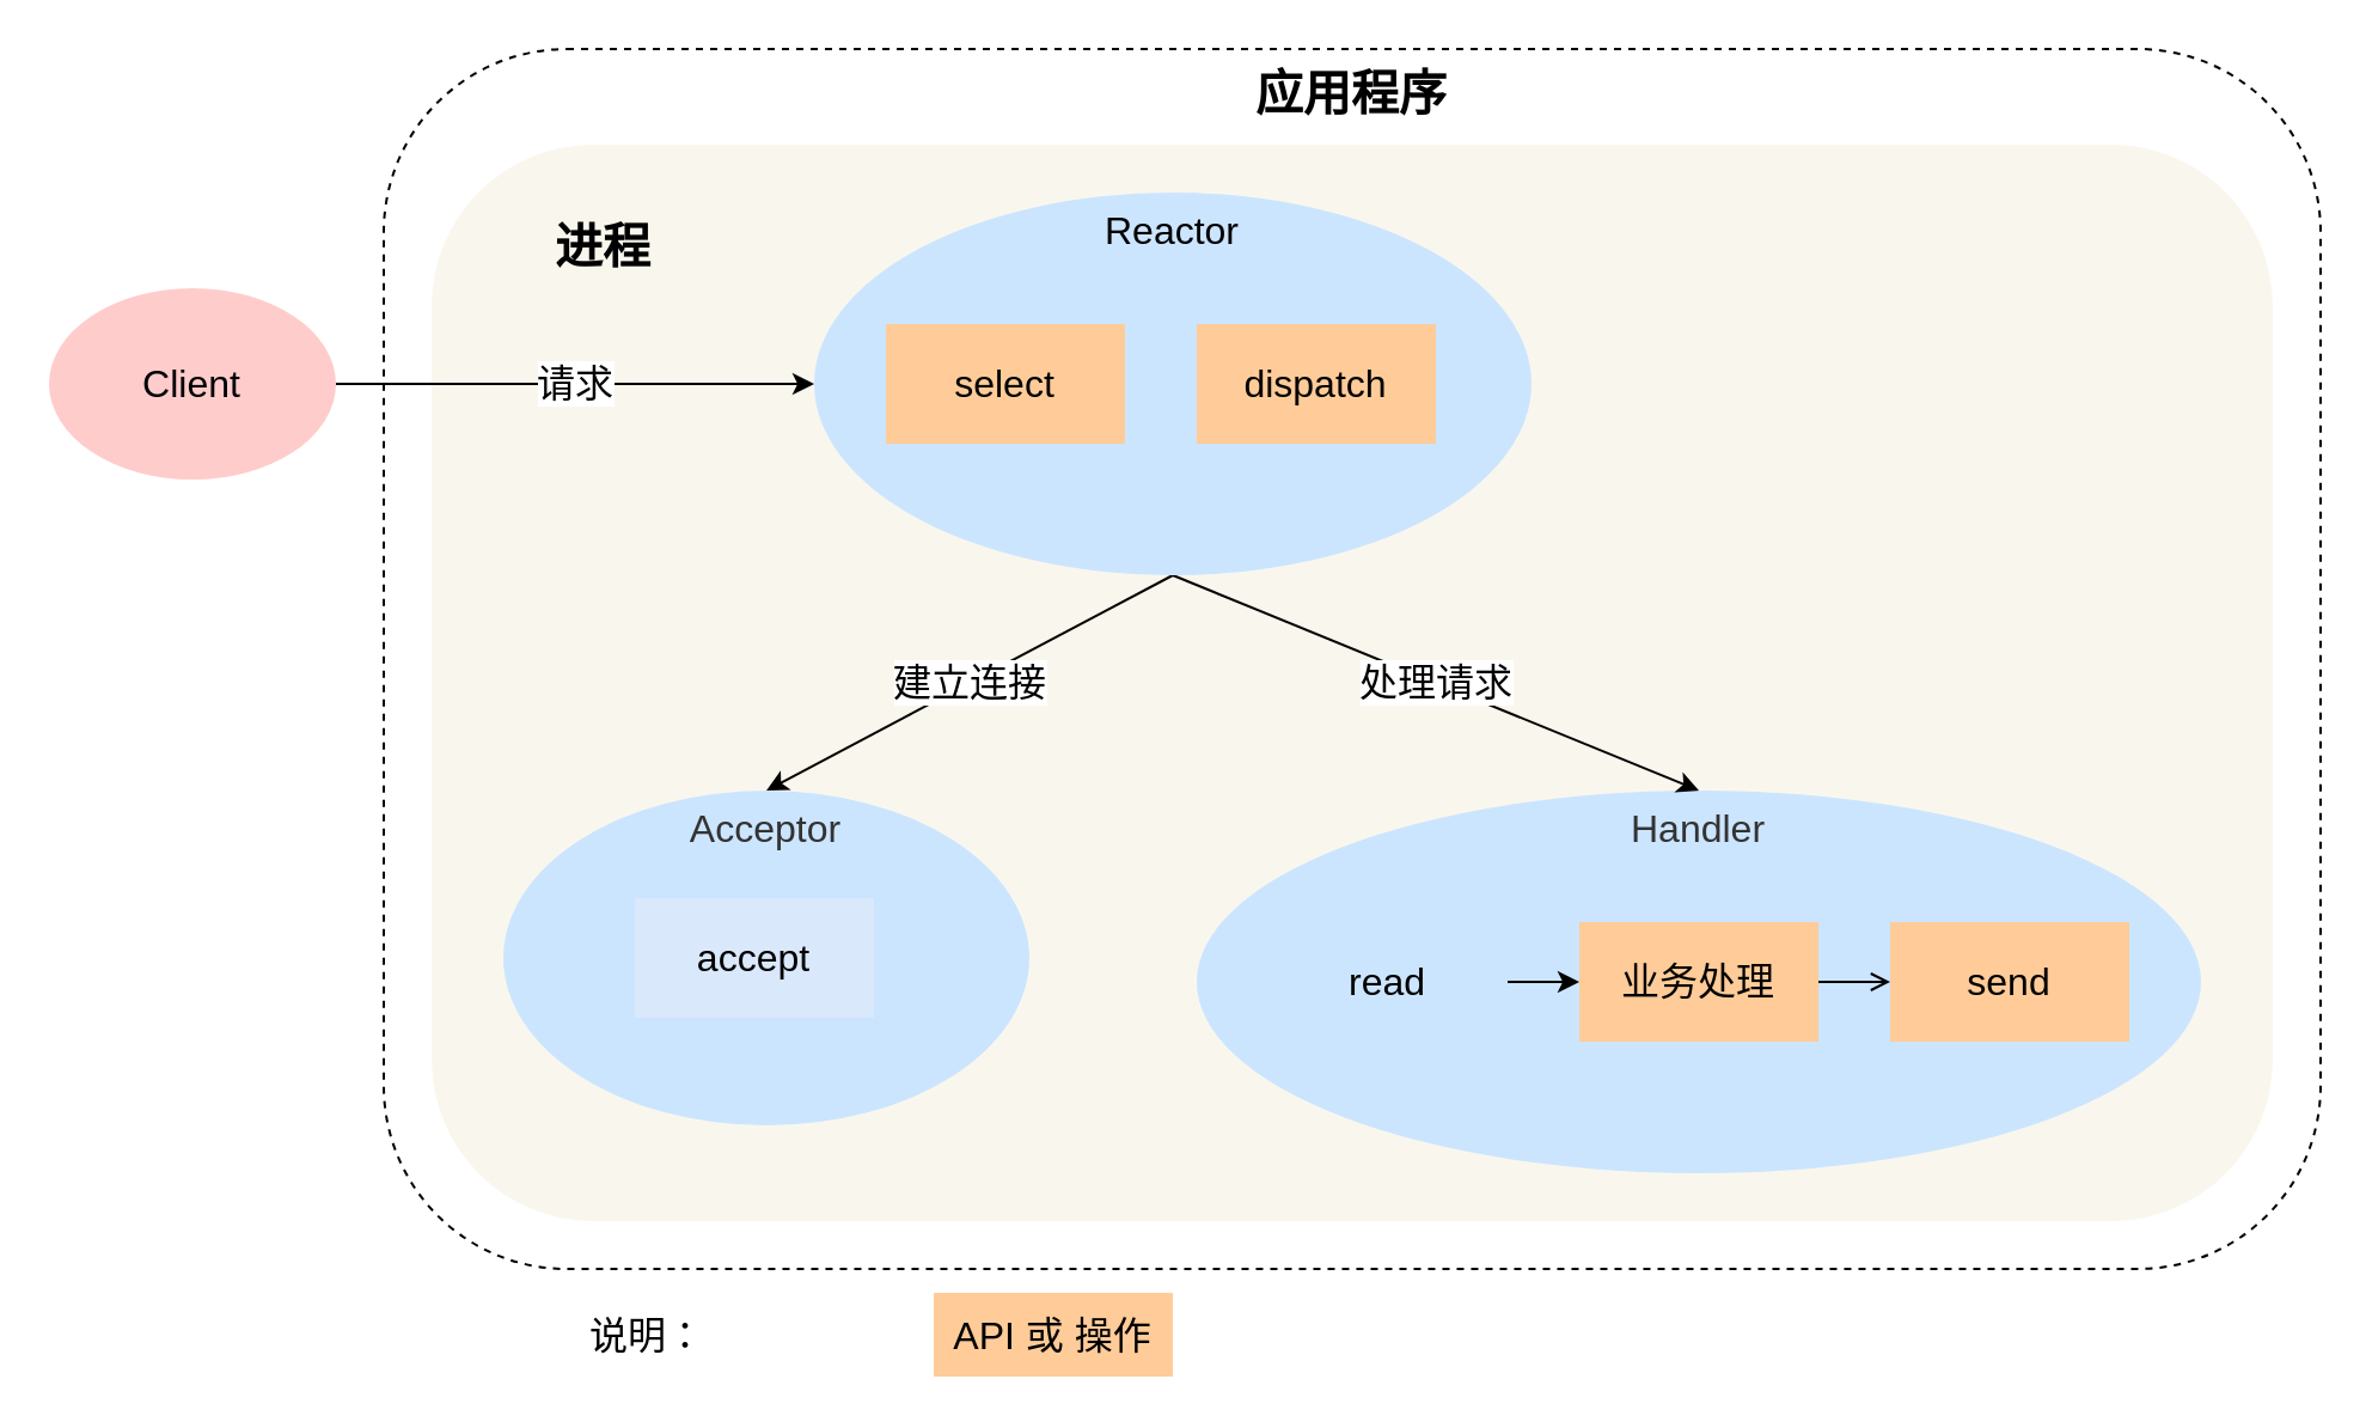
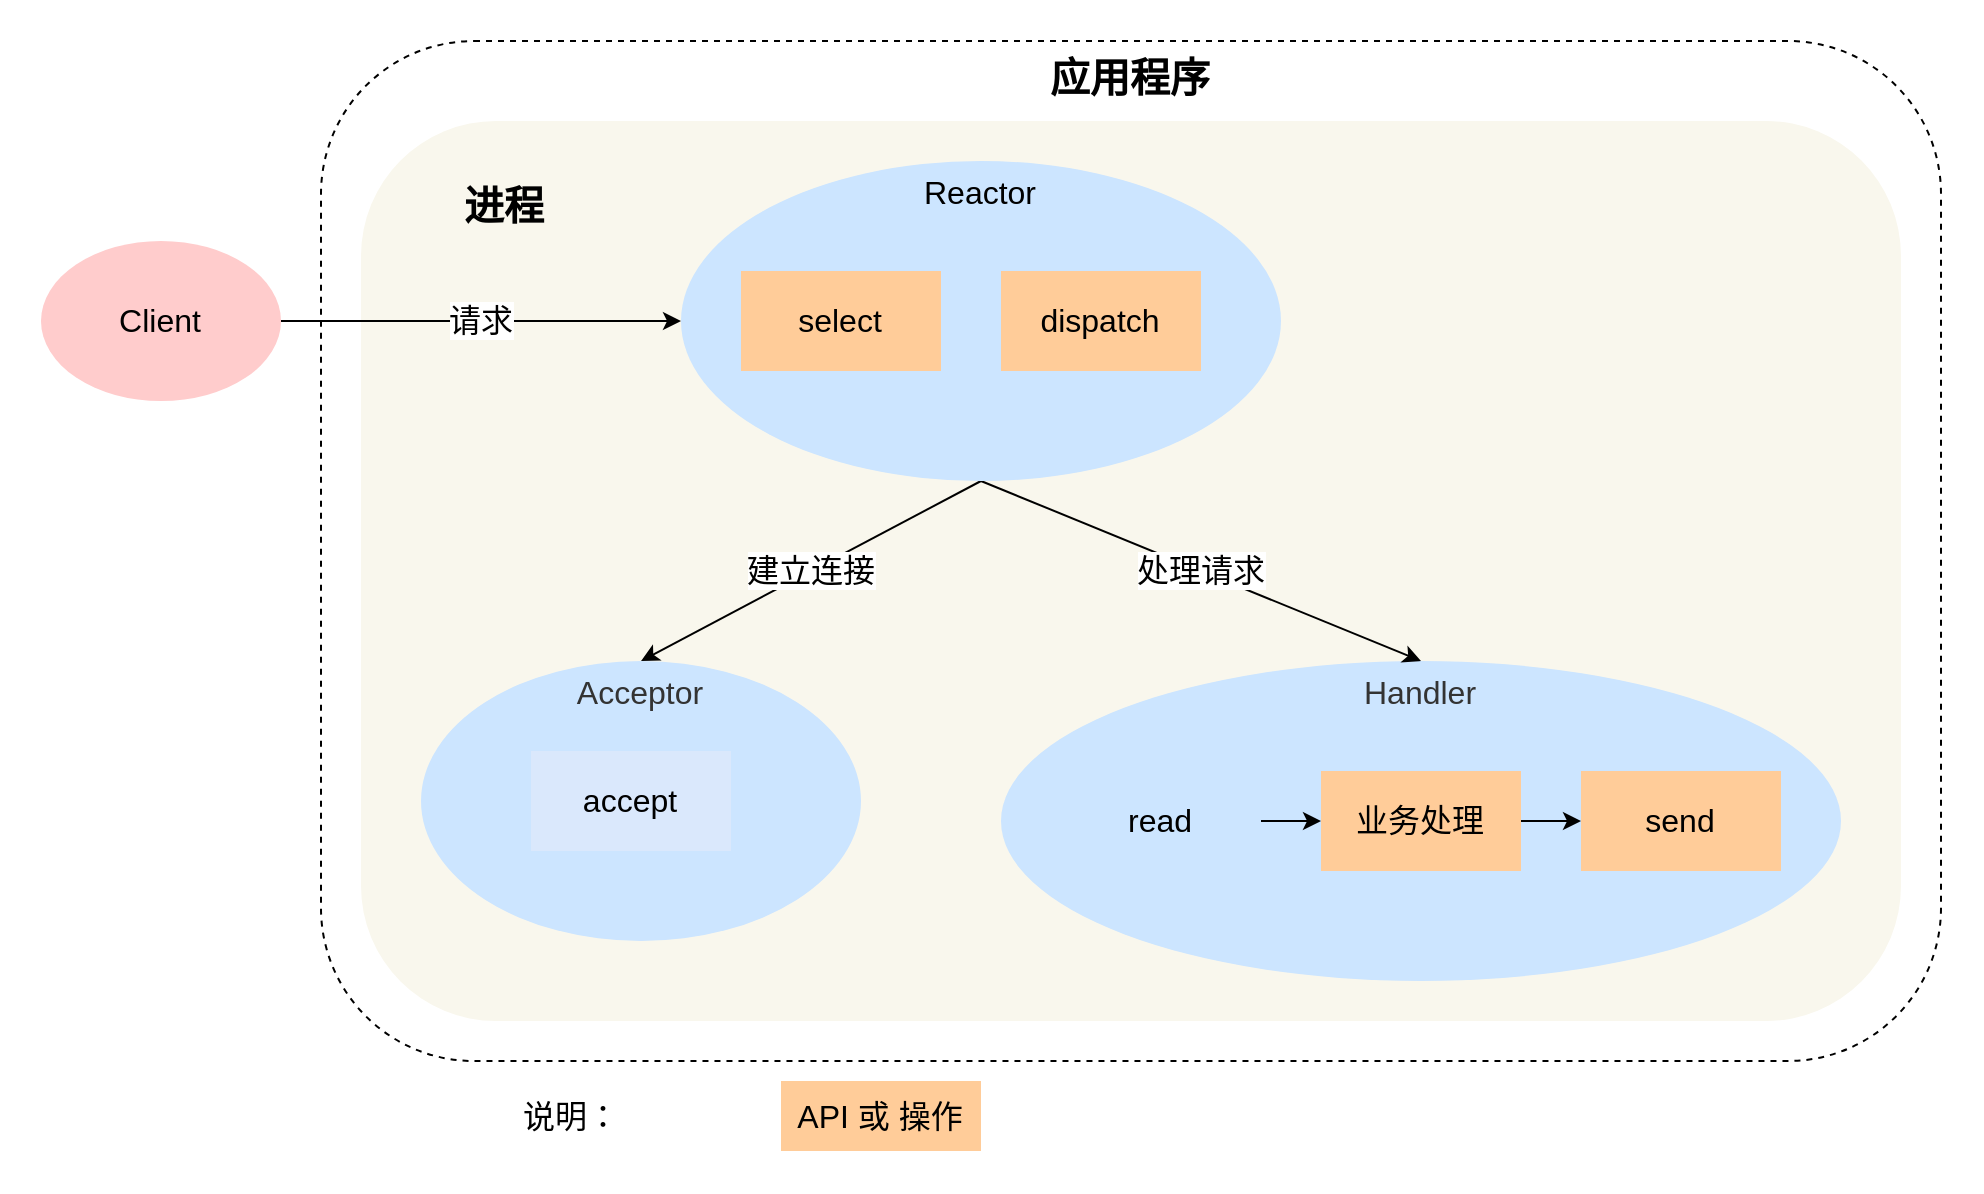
- <mxCell id="15" style="edgeStyle=none;rounded=0;orthogonalLoop=1;jettySize=auto;html=1;entryX=0;entryY=0.5;entryDx=0;entryDy=0;fontSize=16;endArrow=open;" edge="1" parent="1" source="16" target="12"><mxGeometry relative="1" as="geometry" /></mxCell>
+ <mxCell id="15" style="edgeStyle=none;rounded=0;orthogonalLoop=1;jettySize=auto;html=1;entryX=0;entryY=0.5;entryDx=0;entryDy=0;fontSize=16;" edge="1" parent="1" source="16" target="12"><mxGeometry relative="1" as="geometry" /></mxCell>
- <mxCell id="19" value="说明：" style="text;html=1;align=center;verticalAlign=middle;resizable=0;points=[];autosize=1;fontSize=16;fontColor=#000000;" vertex="1" parent="1"><mxGeometry y="547.5" width="60" height="20" as="geometry" x="240" /></mxCell>
+ <mxCell id="19" value="说明：" style="text;html=1;align=center;verticalAlign=middle;resizable=0;points=[];autosize=1;fontSize=16;fontColor=#000000;" vertex="1" parent="1"><mxGeometry x="255" y="547.5" width="60" height="20" as="geometry" /></mxCell>
